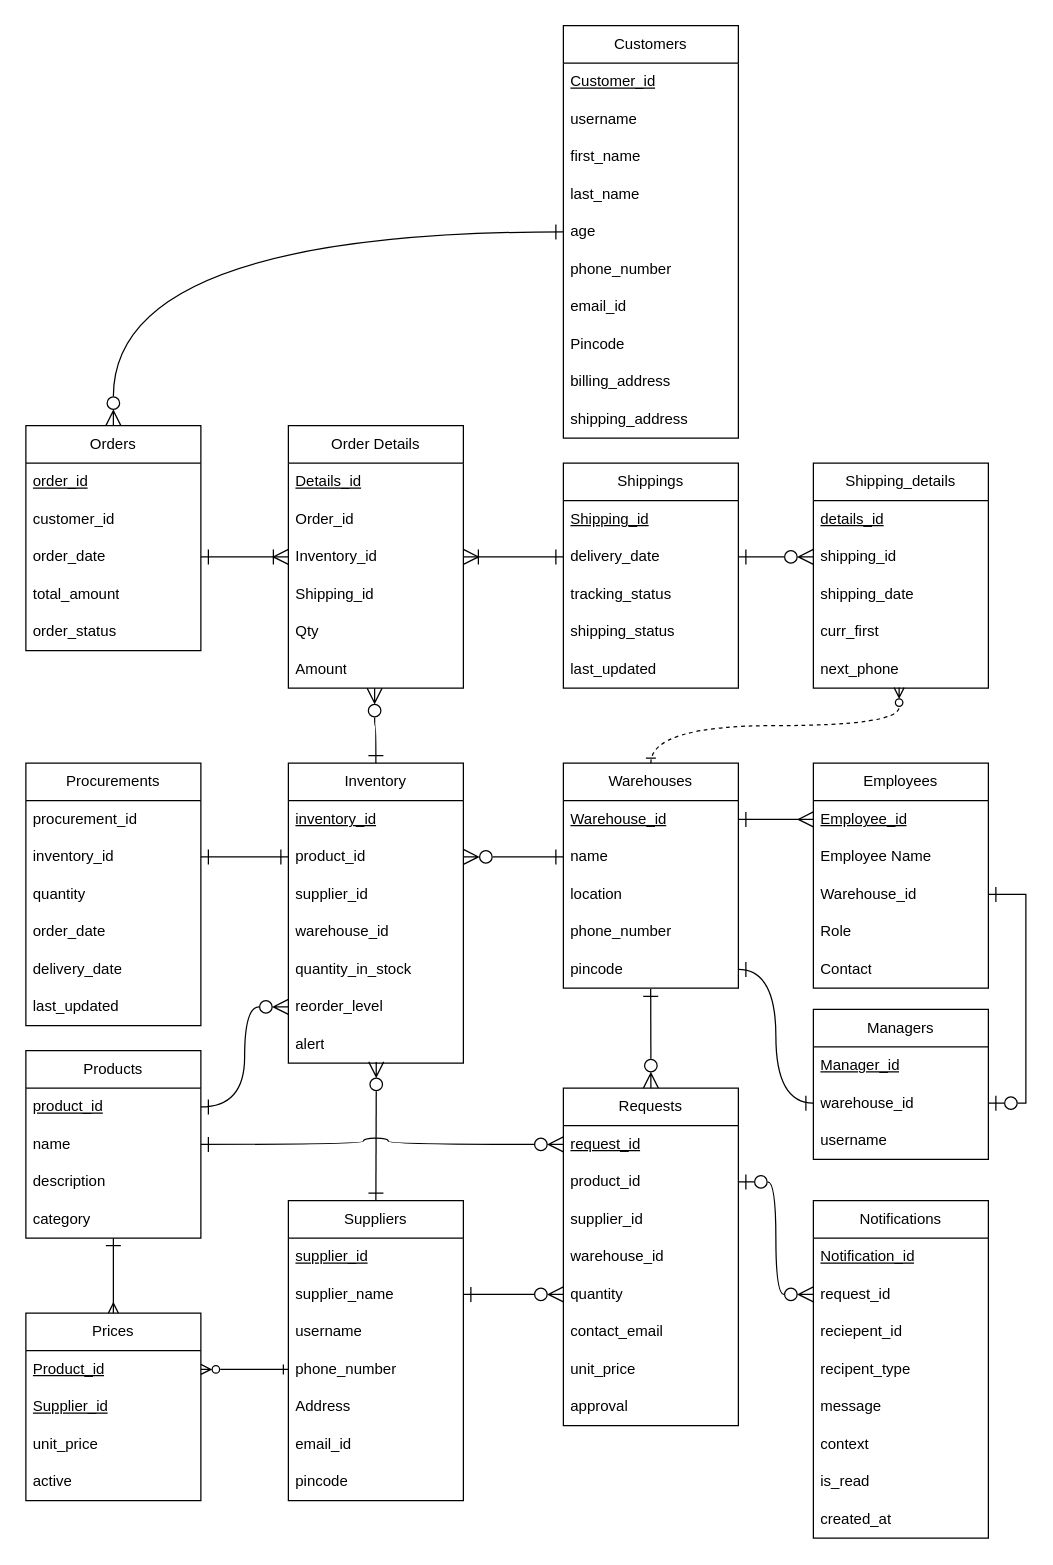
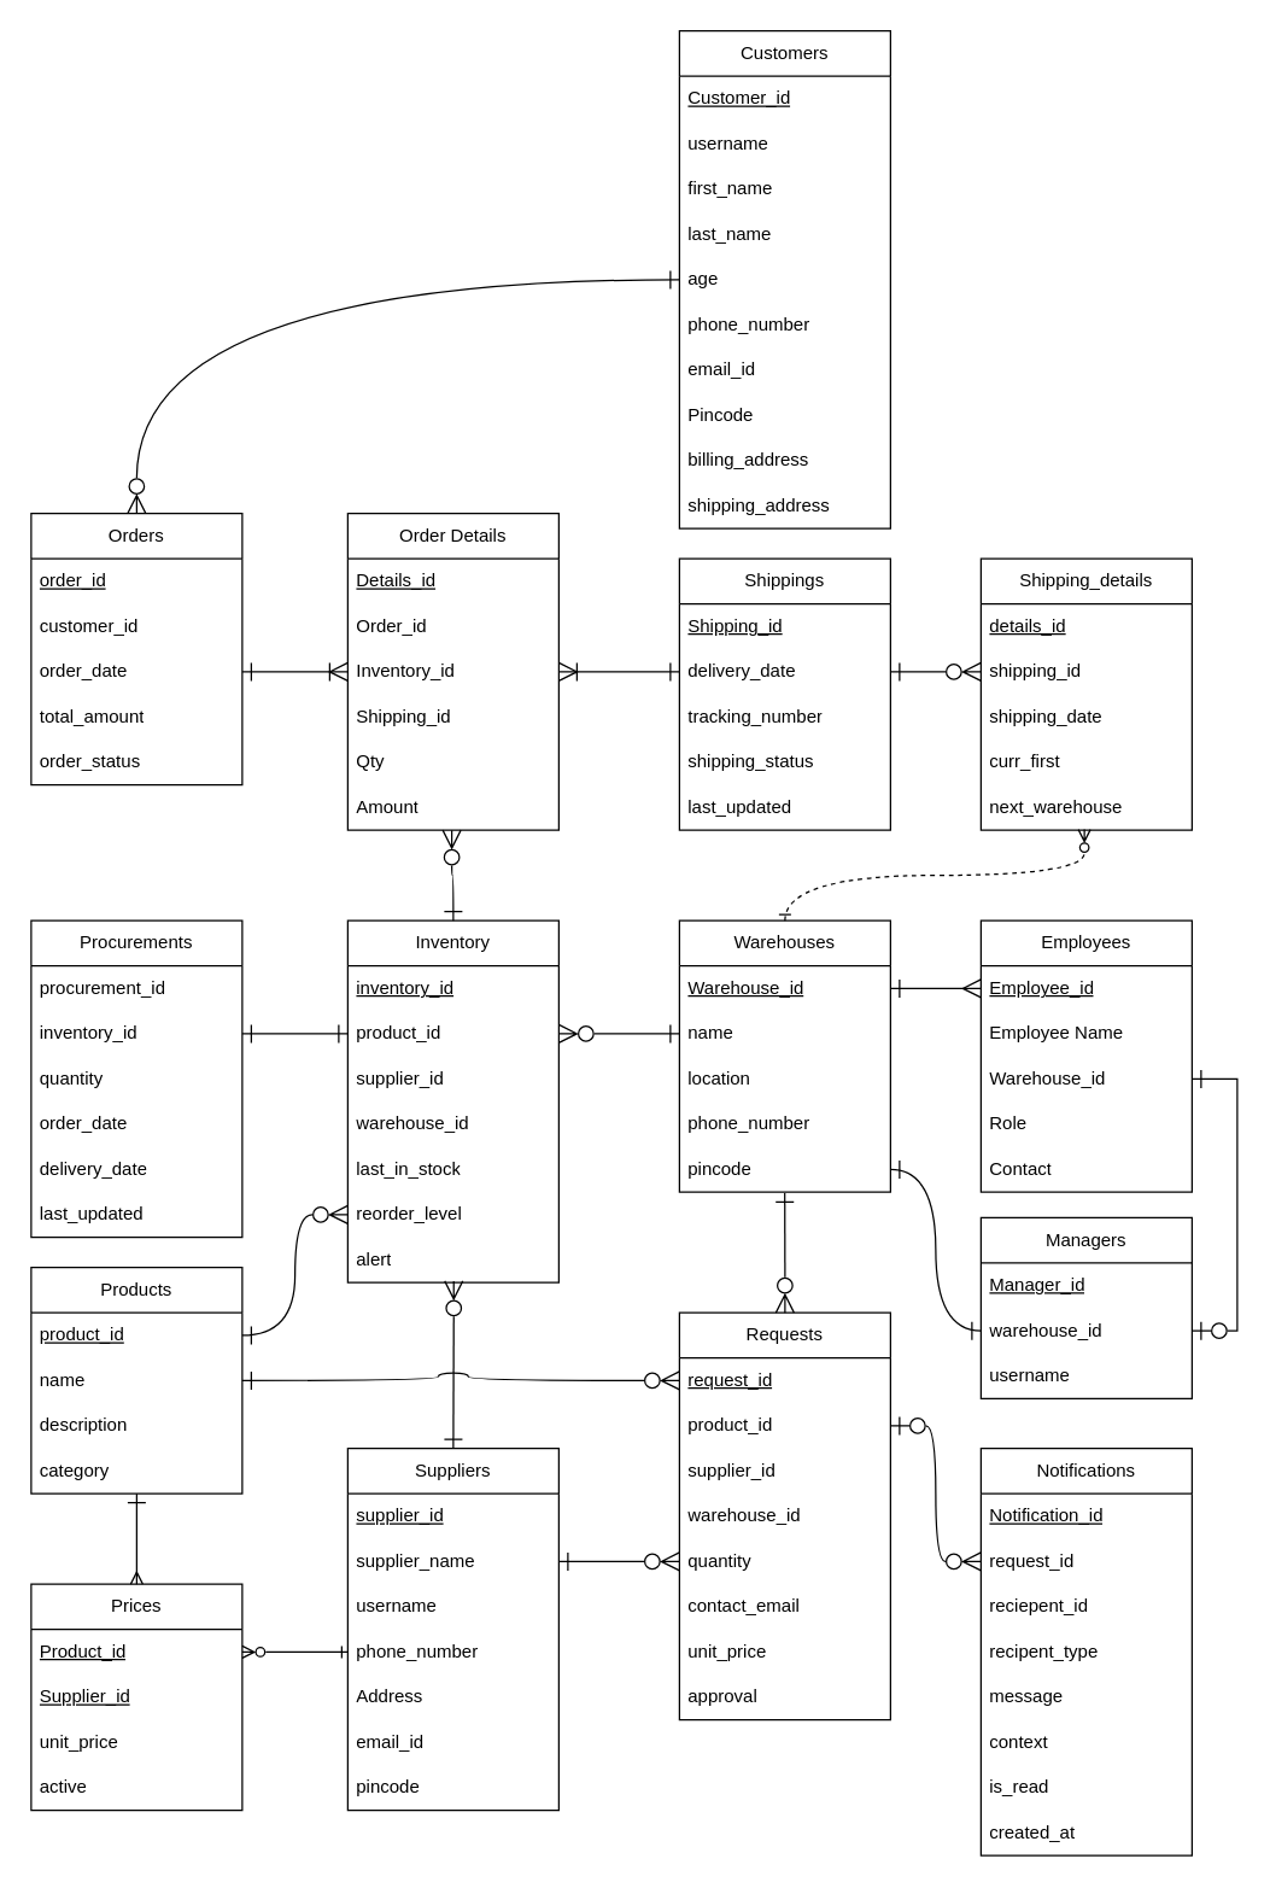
- <mxCell id="39" value="tracking_status" style="text;strokeColor=none;fillColor=none;align=left;verticalAlign=middle;spacingLeft=4;spacingRight=4;overflow=hidden;points=[[0,0.5],[1,0.5]];portConstraint=eastwest;rotatable=0;whiteSpace=wrap;html=1;" parent="36" vertex="1"><mxGeometry y="90" width="140" height="30" as="geometry" /></mxCell>
+ <mxCell id="39" value="tracking_number" style="text;strokeColor=none;fillColor=none;align=left;verticalAlign=middle;spacingLeft=4;spacingRight=4;overflow=hidden;points=[[0,0.5],[1,0.5]];portConstraint=eastwest;rotatable=0;whiteSpace=wrap;html=1;" parent="36" vertex="1"><mxGeometry y="90" width="140" height="30" as="geometry" /></mxCell>
- <mxCell id="111" value="next_phone" style="text;strokeColor=none;fillColor=none;align=left;verticalAlign=middle;spacingLeft=4;spacingRight=4;overflow=hidden;points=[[0,0.5],[1,0.5]];portConstraint=eastwest;rotatable=0;whiteSpace=wrap;html=1;" vertex="1" parent="106"><mxGeometry y="150" width="140" height="30" as="geometry" /></mxCell>
+ <mxCell id="111" value="next_warehouse" style="text;strokeColor=none;fillColor=none;align=left;verticalAlign=middle;spacingLeft=4;spacingRight=4;overflow=hidden;points=[[0,0.5],[1,0.5]];portConstraint=eastwest;rotatable=0;whiteSpace=wrap;html=1;" vertex="1" parent="106"><mxGeometry y="150" width="140" height="30" as="geometry" /></mxCell>
- <mxCell id="12" value="quantity_in_stock" style="text;strokeColor=none;fillColor=none;align=left;verticalAlign=middle;spacingLeft=4;spacingRight=4;overflow=hidden;points=[[0,0.5],[1,0.5]];portConstraint=eastwest;rotatable=0;whiteSpace=wrap;html=1;" parent="7" vertex="1"><mxGeometry y="150" width="140" height="30" as="geometry" /></mxCell>
+ <mxCell id="12" value="last_in_stock" style="text;strokeColor=none;fillColor=none;align=left;verticalAlign=middle;spacingLeft=4;spacingRight=4;overflow=hidden;points=[[0,0.5],[1,0.5]];portConstraint=eastwest;rotatable=0;whiteSpace=wrap;html=1;" parent="7" vertex="1"><mxGeometry y="150" width="140" height="30" as="geometry" /></mxCell>
